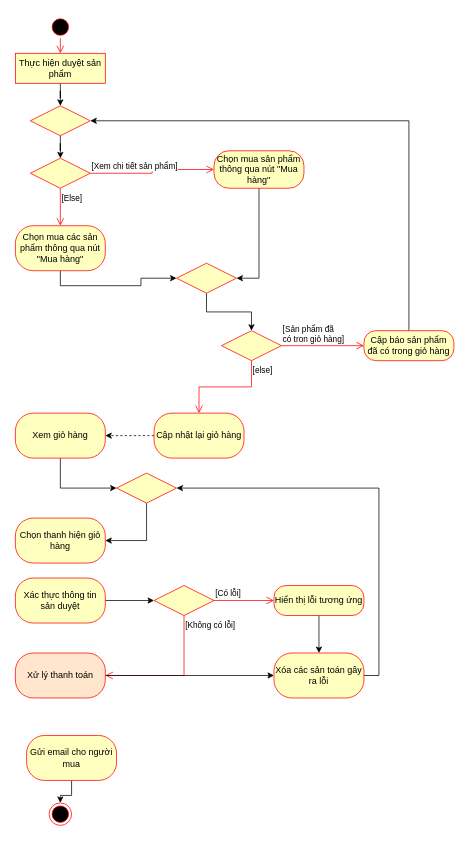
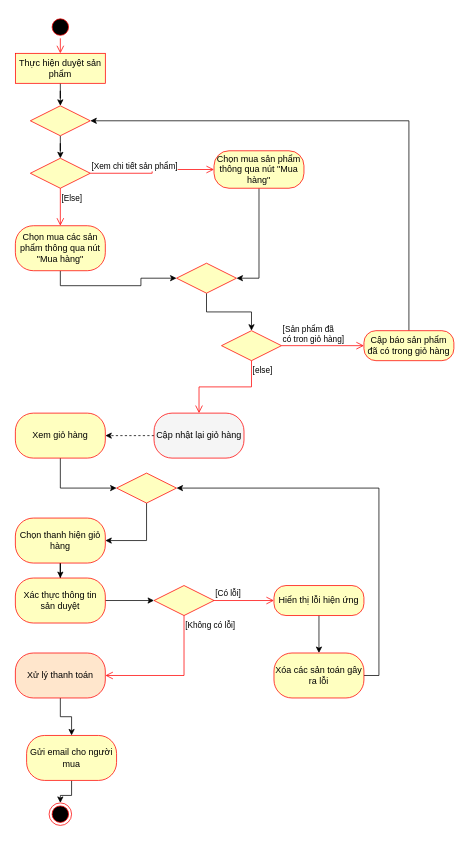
- <mxCell id="36" value="Cập nhật lại giỏ hàng" style="whiteSpace=wrap;html=1;fillColor=#ffffc0;strokeColor=#ff0000;fontColor=#000000;rounded=1;arcSize=40;" vertex="1" parent="1"><mxGeometry x="205" y="550" width="120" height="60" as="geometry" /></mxCell>
+ <mxCell id="36" value="Cập nhật lại giỏ hàng" style="whiteSpace=wrap;html=1;fillColor=#f5f5f5;strokeColor=#ff0000;fontColor=#000000;rounded=1;arcSize=40;" vertex="1" parent="1"><mxGeometry x="205" y="550" width="120" height="60" as="geometry" /></mxCell>
+ <mxCell id="10" value="" style="edgeStyle=orthogonalEdgeStyle;rounded=0;orthogonalLoop=1;jettySize=auto;html=1;" parent="1" source="11" target="20" edge="1"><mxGeometry relative="1" as="geometry" /></mxCell>
- <mxCell id="27" value="Hiển thị lỗi tương ứng" style="rounded=1;whiteSpace=wrap;html=1;arcSize=40;fontColor=#000000;fillColor=#ffffc0;strokeColor=#ff0000;" parent="1" vertex="1"><mxGeometry x="365" y="780" width="120" height="40" as="geometry" /></mxCell>
+ <mxCell id="27" value="Hiển thị lỗi hiện ứng" style="rounded=1;whiteSpace=wrap;html=1;arcSize=40;fontColor=#000000;fillColor=#ffffc0;strokeColor=#ff0000;" parent="1" vertex="1"><mxGeometry x="365" y="780" width="120" height="40" as="geometry" /></mxCell>
- <mxCell id="24" value="" style="edgeStyle=orthogonalEdgeStyle;rounded=0;orthogonalLoop=1;jettySize=auto;html=1;" parent="1" source="25" target="31" edge="1"><mxGeometry relative="1" as="geometry" /></mxCell>
+ <mxCell id="24" value="" style="edgeStyle=orthogonalEdgeStyle;rounded=0;orthogonalLoop=1;jettySize=auto;html=1;" parent="1" source="25" target="29" edge="1"><mxGeometry relative="1" as="geometry" /></mxCell>
